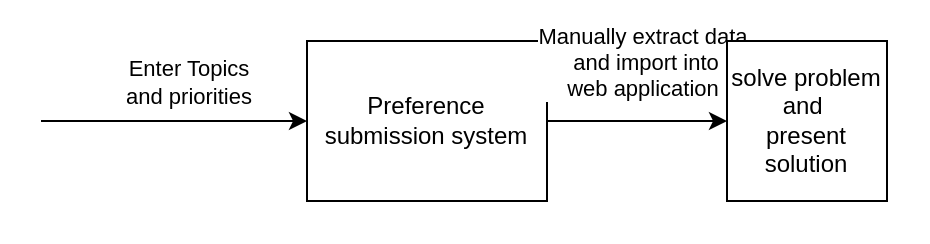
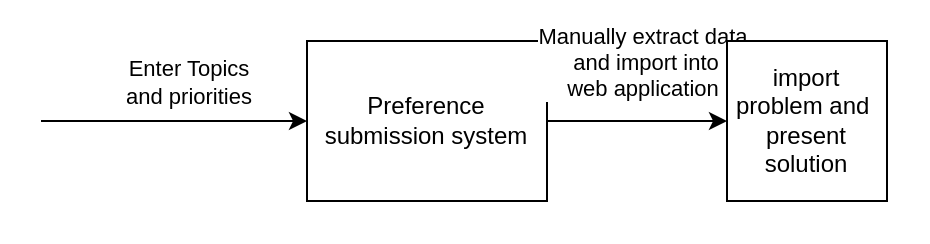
- <mxCell id="5" value="solve problem and&amp;nbsp;&lt;br&gt;present solution" style="whiteSpace=wrap;html=1;aspect=fixed;" vertex="1" parent="1"><mxGeometry x="363" y="20" width="80" height="80" as="geometry" /></mxCell>
+ <mxCell id="5" value="import problem and&amp;nbsp;&lt;br&gt;present solution" style="whiteSpace=wrap;html=1;aspect=fixed;" vertex="1" parent="1"><mxGeometry x="363" y="20" width="80" height="80" as="geometry" /></mxCell>
